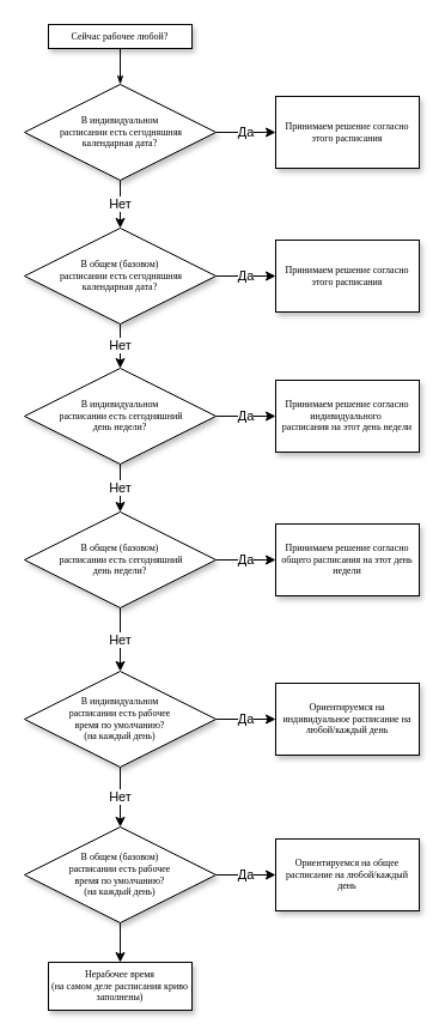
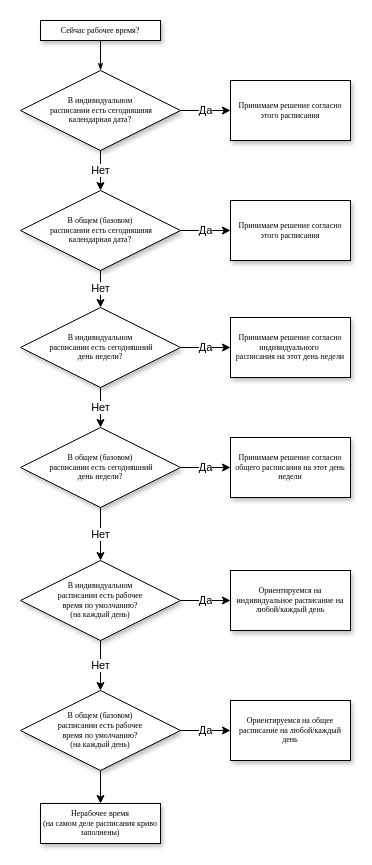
- <mxCell id="3" value="Сейчас рабочее любой?" style="rounded=0;whiteSpace=wrap;html=1;shadow=1;labelBackgroundColor=none;strokeWidth=1;fontFamily=Verdana;fontSize=8;align=center;" parent="1" vertex="1"><mxGeometry x="40" y="20" width="120" height="20" as="geometry" /></mxCell>
+ <mxCell id="3" value="Сейчас рабочее время?" style="rounded=0;whiteSpace=wrap;html=1;shadow=1;labelBackgroundColor=none;strokeWidth=1;fontFamily=Verdana;fontSize=8;align=center;" parent="1" vertex="1"><mxGeometry x="40" y="20" width="120" height="20" as="geometry" /></mxCell>
